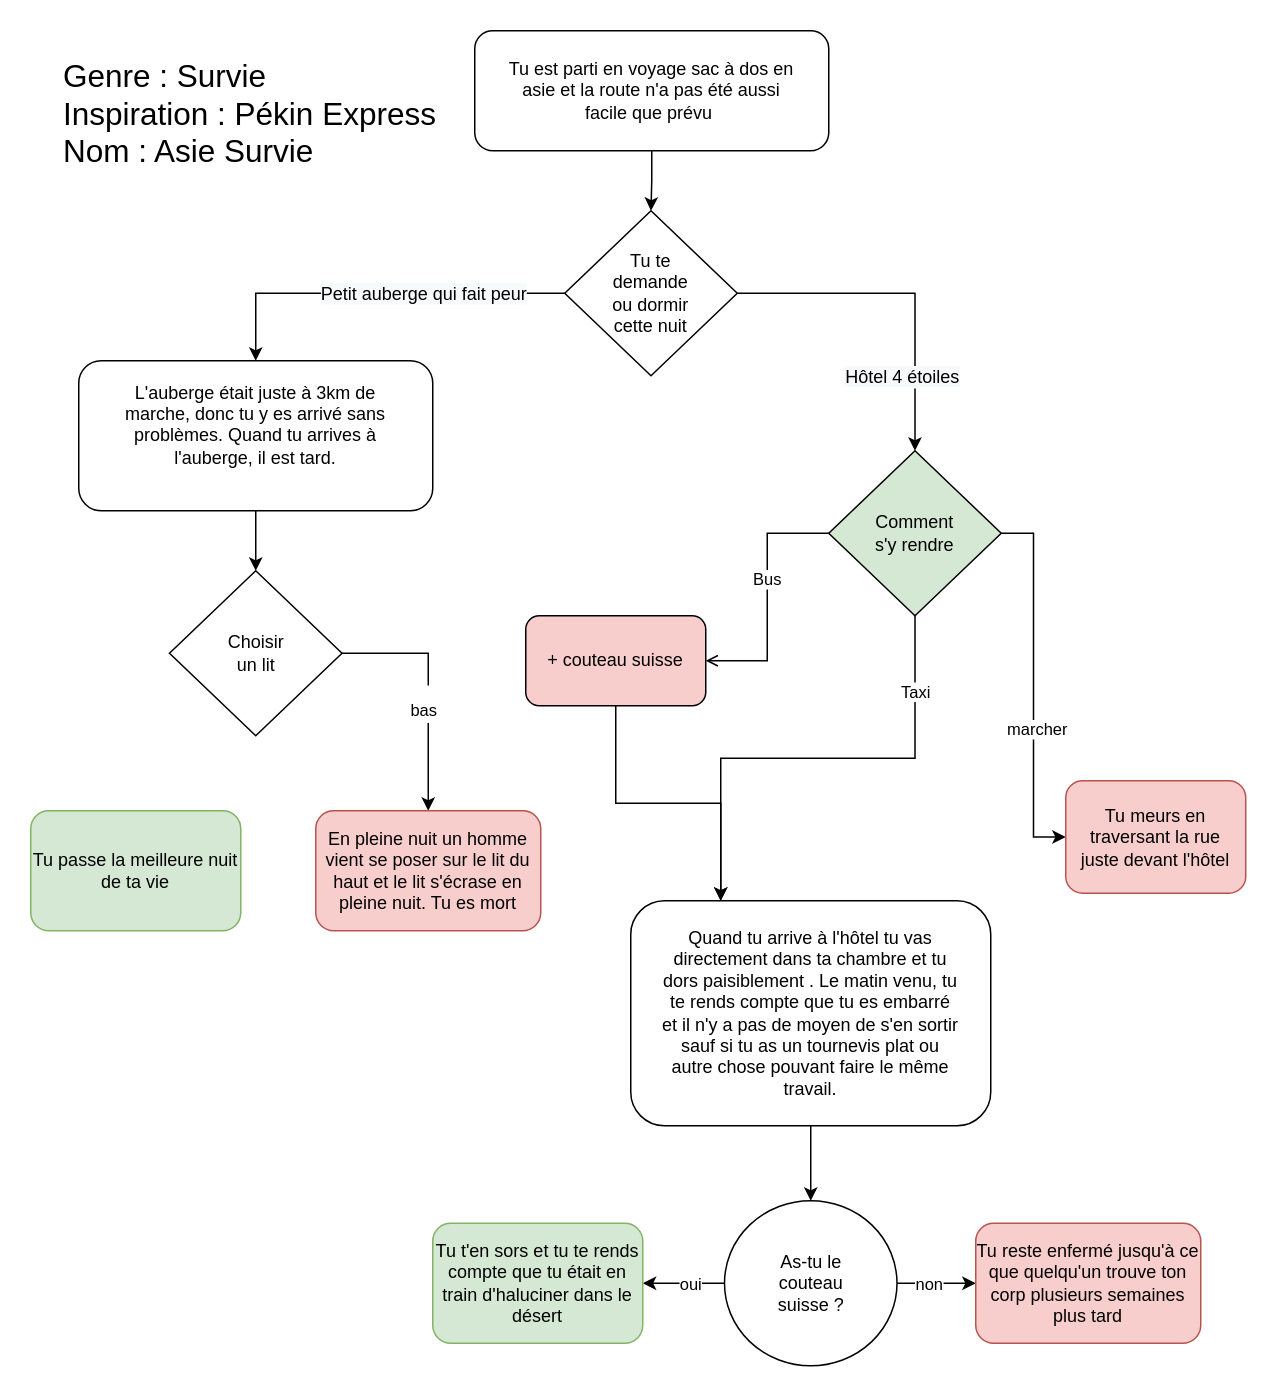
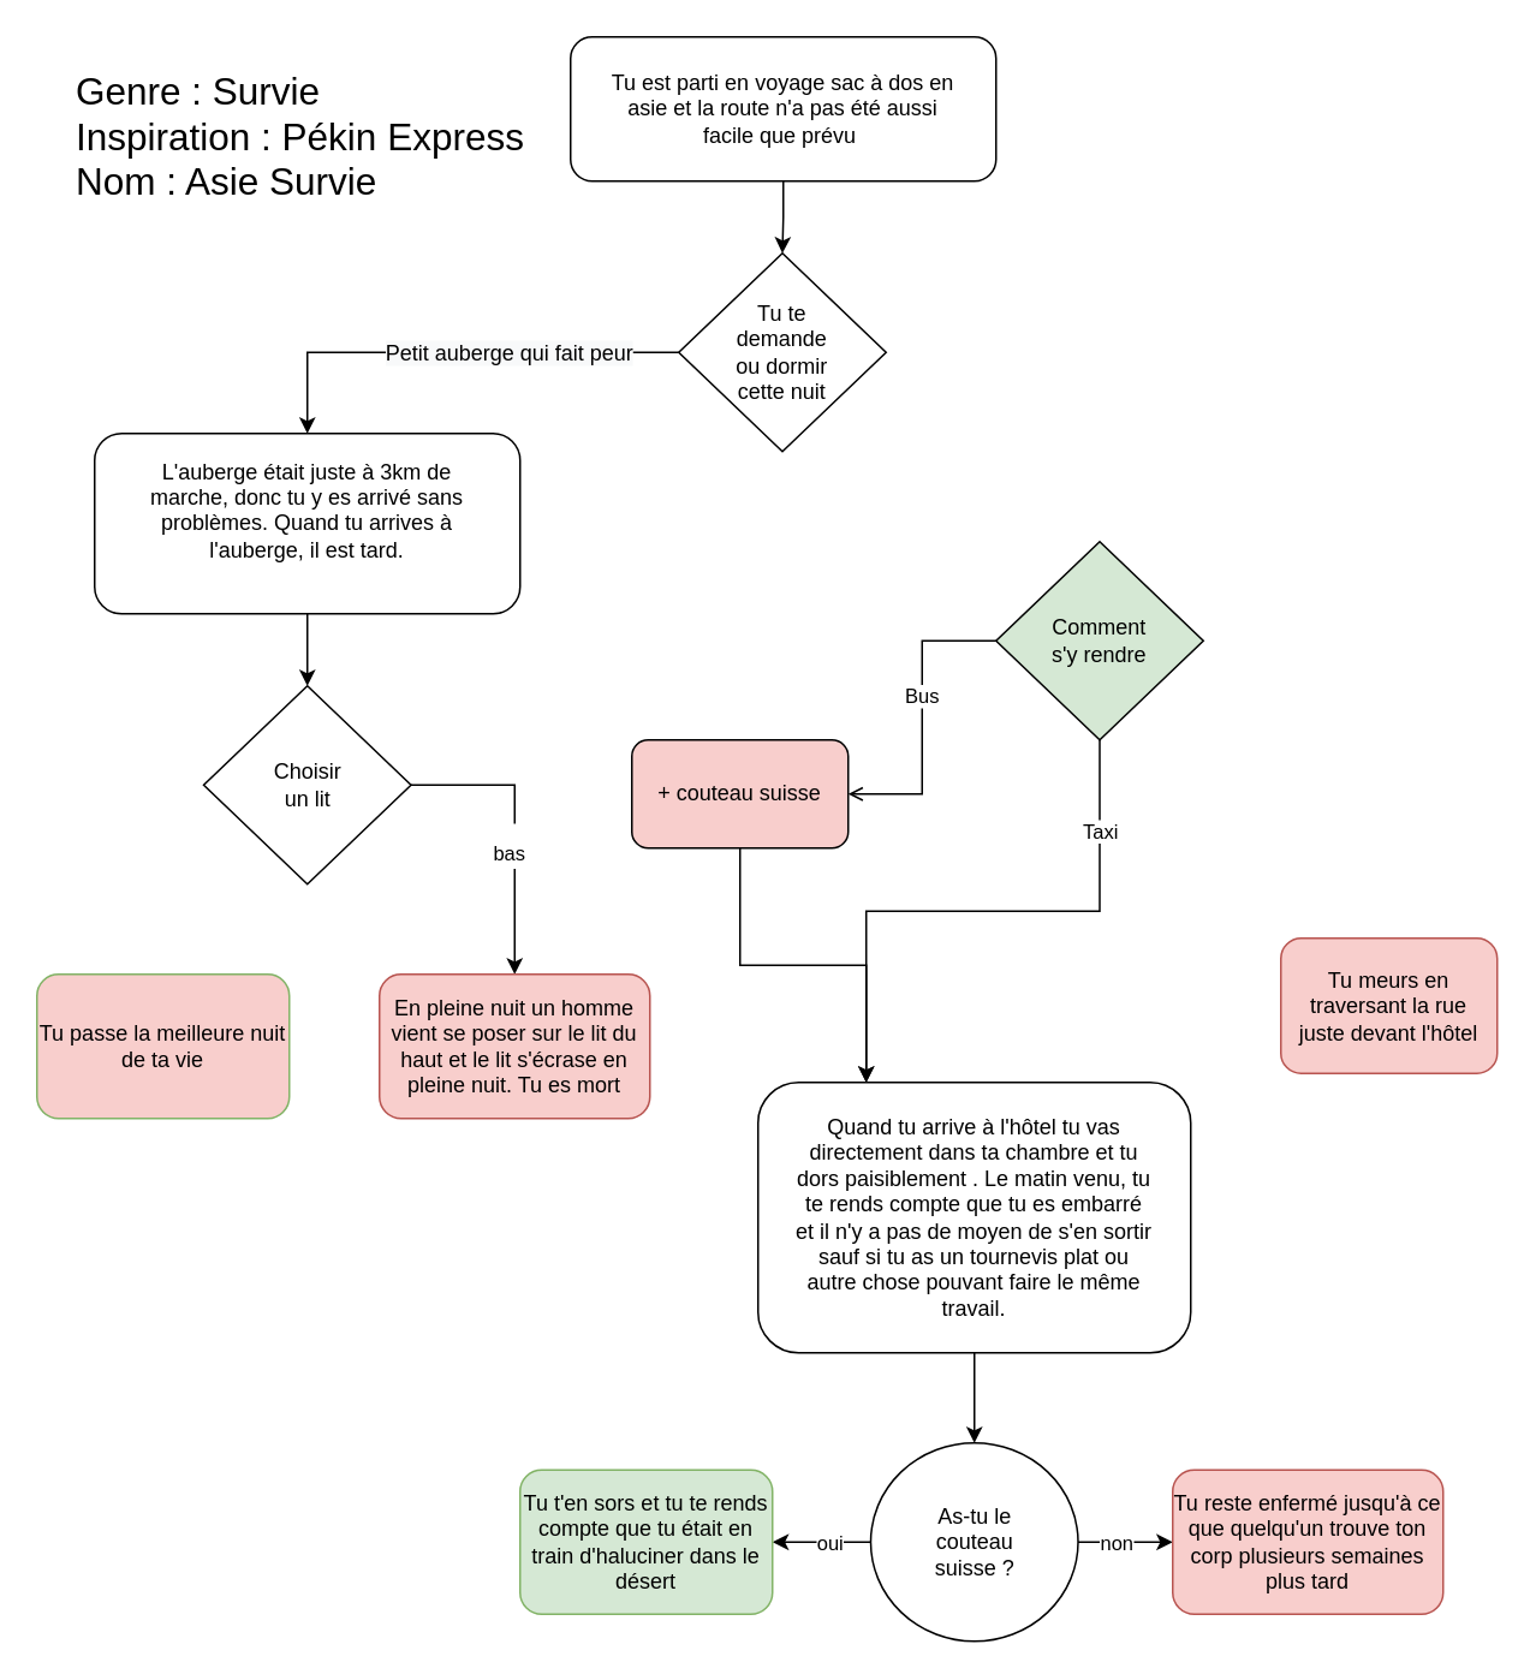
- <mxCell id="6" style="edgeStyle=orthogonalEdgeStyle;rounded=0;orthogonalLoop=1;jettySize=auto;html=1;exitX=1;exitY=0.5;exitDx=0;exitDy=0;entryX=0.5;entryY=0;entryDx=0;entryDy=0;" edge="1" parent="1" source="8" target="16"><mxGeometry relative="1" as="geometry"><mxPoint x="680" y="195" as="targetPoint" /></mxGeometry></mxCell>
- <mxCell id="7" value="&lt;span style=&quot;font-size: 12px ; background-color: rgb(248 , 249 , 250)&quot;&gt;Hôtel 4 étoiles&lt;/span&gt;" style="edgeLabel;html=1;align=center;verticalAlign=middle;resizable=0;points=[];" vertex="1" connectable="0" parent="6"><mxGeometry x="0.227" y="3" relative="1" as="geometry"><mxPoint x="-12" y="37" as="offset" /></mxGeometry></mxCell>
- <mxCell id="12" style="edgeStyle=orthogonalEdgeStyle;rounded=0;orthogonalLoop=1;jettySize=auto;html=1;exitX=1;exitY=0.5;exitDx=0;exitDy=0;entryX=0;entryY=0.5;entryDx=0;entryDy=0;" edge="1" parent="1" source="16" target="19"><mxGeometry relative="1" as="geometry" /></mxCell>
- <mxCell id="13" value="marcher" style="edgeLabel;html=1;align=center;verticalAlign=middle;resizable=0;points=[];" vertex="1" connectable="0" parent="12"><mxGeometry x="0.309" relative="1" as="geometry"><mxPoint x="2" y="-9" as="offset" /></mxGeometry></mxCell>
- <mxCell id="27" value="Tu passe la meilleure nuit de ta vie" style="rounded=1;whiteSpace=wrap;html=1;fillColor=#d5e8d4;strokeColor=#82b366;" vertex="1" parent="1"><mxGeometry y="540" width="140" height="80" as="geometry" x="20" /></mxCell>
+ <mxCell id="27" value="Tu passe la meilleure nuit de ta vie" style="rounded=1;whiteSpace=wrap;html=1;fillColor=#f8cecc;strokeColor=#82b366;" vertex="1" parent="1"><mxGeometry y="540" width="140" height="80" as="geometry" x="20" /></mxCell>
